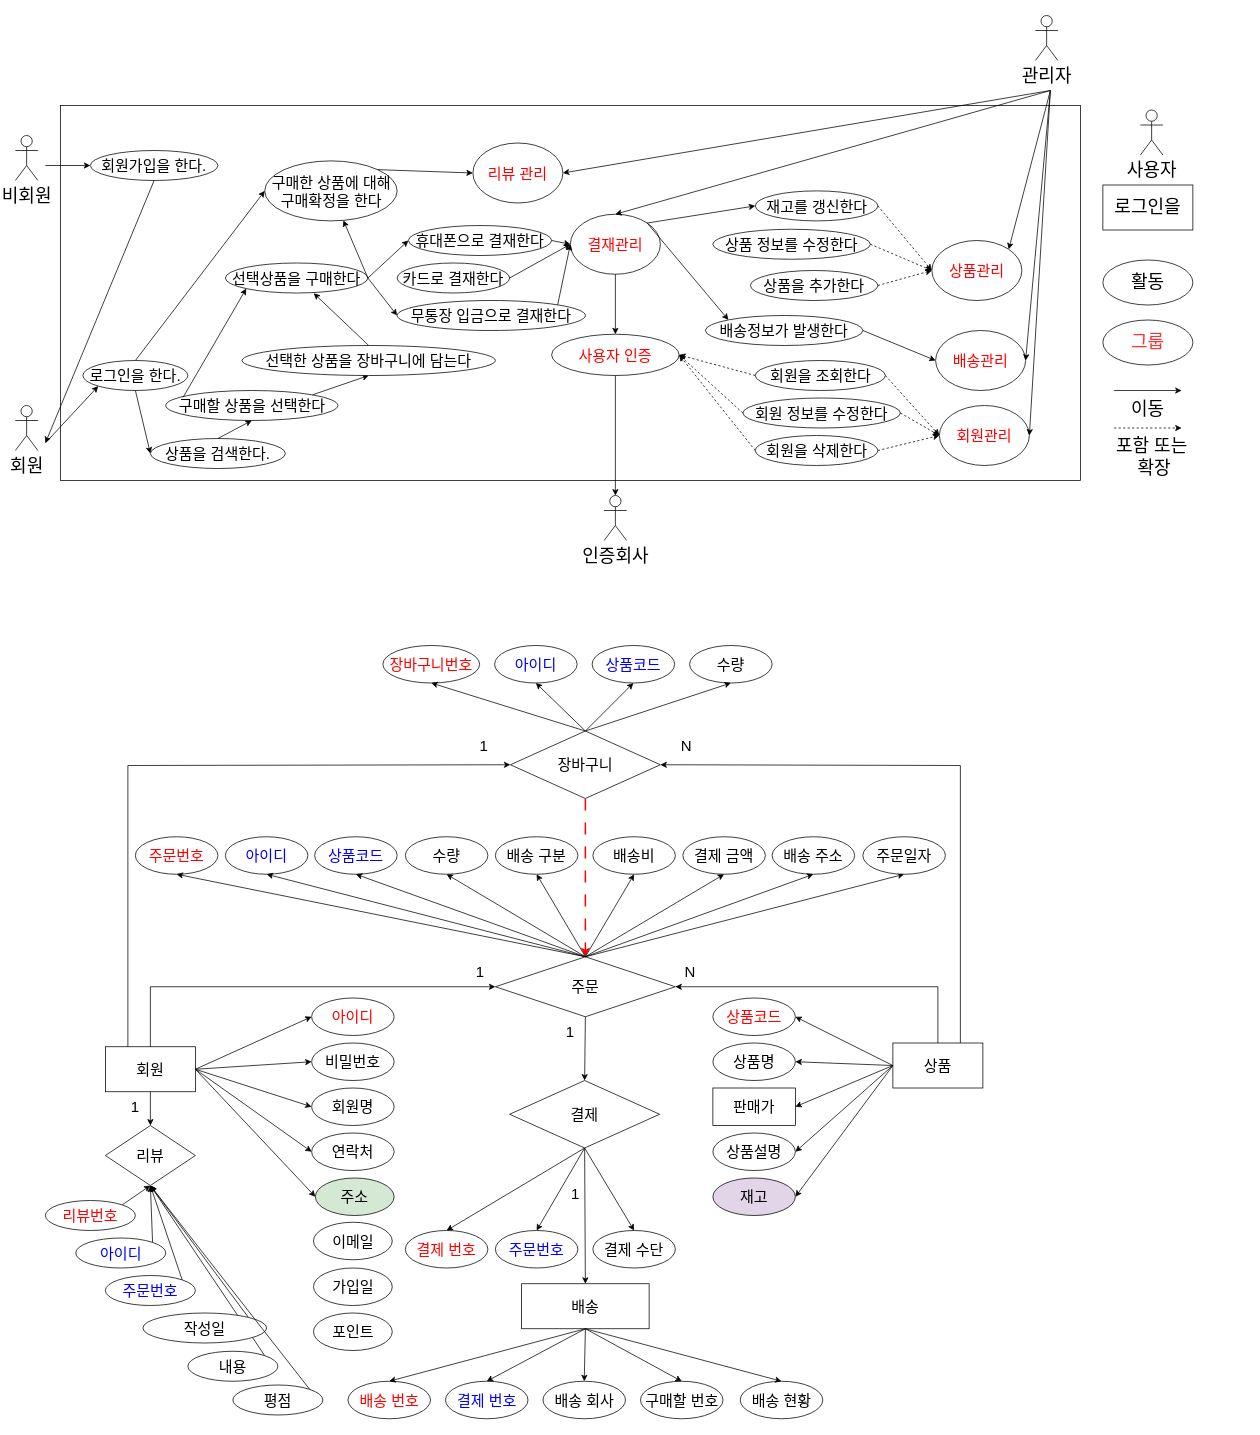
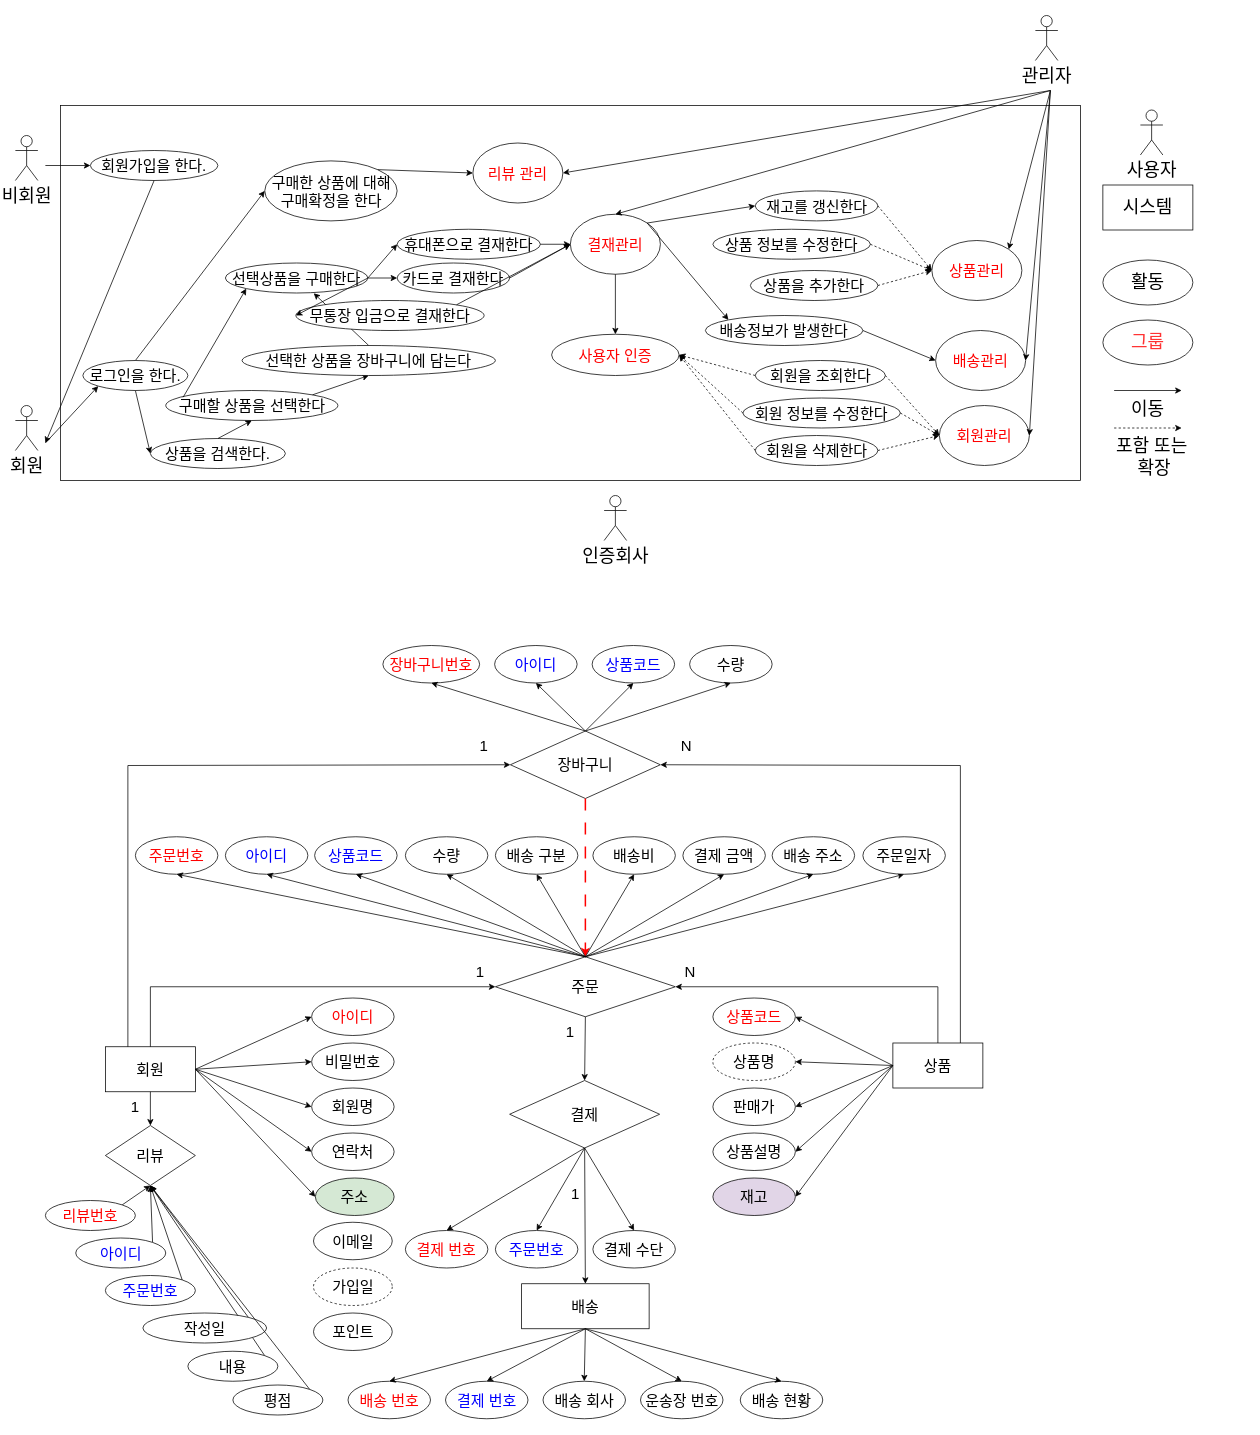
- <mxCell id="92" value="로그인을" style="rounded=0;whiteSpace=wrap;html=1;fontSize=24;" parent="1" vertex="1"><mxGeometry x="1470" y="246" width="120" height="60" as="geometry" /></mxCell>
+ <mxCell id="92" value="시스템" style="rounded=0;whiteSpace=wrap;html=1;fontSize=24;" parent="1" vertex="1"><mxGeometry x="1470" y="246" width="120" height="60" as="geometry" /></mxCell>
- <mxCell id="137" value="휴대폰으로 결재한다" style="ellipse;whiteSpace=wrap;html=1;movable=1;resizable=1;rotatable=1;deletable=1;editable=1;locked=0;connectable=1;fontSize=20;" parent="1" vertex="1"><mxGeometry x="544" y="300" width="191" height="40" as="geometry" /></mxCell>
+ <mxCell id="137" value="휴대폰으로 결재한다" style="ellipse;whiteSpace=wrap;html=1;movable=1;resizable=1;rotatable=1;deletable=1;editable=1;locked=0;connectable=1;fontSize=20;" parent="1" vertex="1"><mxGeometry x="529" y="305" width="191" height="40" as="geometry" /></mxCell>
- <mxCell id="139" value="" style="endArrow=classic;html=1;rounded=0;exitX=1;exitY=0.5;exitDx=0;exitDy=0;fontSize=20;" parent="1" source="11" target="133" edge="1"><mxGeometry width="50" height="50" relative="1" as="geometry"><mxPoint x="890" y="500" as="sourcePoint" /><mxPoint x="940" y="450" as="targetPoint" /></mxGeometry></mxCell>
+ <mxCell id="139" value="" style="endArrow=classic;html=1;rounded=0;exitX=1;exitY=0.5;exitDx=0;exitDy=0;entryX=0;entryY=0.5;entryDx=0;entryDy=0;fontSize=20;" parent="1" source="11" target="72" edge="1"><mxGeometry width="50" height="50" relative="1" as="geometry"><mxPoint x="890" y="500" as="sourcePoint" /><mxPoint x="940" y="450" as="targetPoint" /></mxGeometry></mxCell>
- <mxCell id="144" value="무통장 입금으로 결재한다" style="ellipse;whiteSpace=wrap;html=1;movable=1;resizable=1;rotatable=1;deletable=1;editable=1;locked=0;connectable=1;fontSize=20;" parent="1" vertex="1"><mxGeometry x="529" y="400" width="251" height="40" as="geometry" /></mxCell>
+ <mxCell id="144" value="무통장 입금으로 결재한다" style="ellipse;whiteSpace=wrap;html=1;movable=1;resizable=1;rotatable=1;deletable=1;editable=1;locked=0;connectable=1;fontSize=20;" parent="1" vertex="1"><mxGeometry x="394" y="400" width="251" height="40" as="geometry" /></mxCell>
- <mxCell id="71" value="" style="endArrow=classic;html=1;rounded=0;exitX=0.5;exitY=1;exitDx=0;exitDy=0;entryX=0.5;entryY=0;entryDx=0;entryDy=0;entryPerimeter=0;fontSize=20;" parent="1" source="70" target="69" edge="1"><mxGeometry width="50" height="50" relative="1" as="geometry"><mxPoint x="850" y="680" as="sourcePoint" /><mxPoint y="630" as="targetPoint" x="900" /></mxGeometry></mxCell>
- <mxCell id="34" value="상품명" style="ellipse;whiteSpace=wrap;html=1;movable=1;resizable=1;rotatable=1;deletable=1;editable=1;locked=0;connectable=1;fontSize=20;" parent="1" vertex="1"><mxGeometry x="950" y="1390" width="110" height="50" as="geometry" /></mxCell>
+ <mxCell id="34" value="상품명" style="ellipse;whiteSpace=wrap;html=1;movable=1;resizable=1;rotatable=1;deletable=1;editable=1;locked=0;connectable=1;fontSize=20;dashed=1;" parent="1" vertex="1"><mxGeometry x="950" y="1390" width="110" height="50" as="geometry" /></mxCell>
- <mxCell id="35" value="판매가" style="whiteSpace=wrap;html=1;movable=1;resizable=1;rotatable=1;deletable=1;editable=1;locked=0;connectable=1;fontSize=20;rounded=0;" parent="1" vertex="1"><mxGeometry x="950" y="1450" width="110" height="50" as="geometry" /></mxCell>
+ <mxCell id="35" value="판매가" style="ellipse;whiteSpace=wrap;html=1;movable=1;resizable=1;rotatable=1;deletable=1;editable=1;locked=0;connectable=1;fontSize=20;" parent="1" vertex="1"><mxGeometry x="950" y="1450" width="110" height="50" as="geometry" /></mxCell>
- <mxCell id="167" value="가입일" style="ellipse;whiteSpace=wrap;html=1;movable=1;resizable=1;rotatable=1;deletable=1;editable=1;locked=0;connectable=1;fontSize=20;" vertex="1" parent="1"><mxGeometry x="417.5" y="1690" width="105" height="50" as="geometry" /></mxCell>
+ <mxCell id="167" value="가입일" style="ellipse;whiteSpace=wrap;html=1;movable=1;resizable=1;rotatable=1;deletable=1;editable=1;locked=0;connectable=1;fontSize=20;dashed=1;" vertex="1" parent="1"><mxGeometry x="417.5" y="1690" width="105" height="50" as="geometry" /></mxCell>
- <mxCell id="103" value="구매할 번호" style="ellipse;whiteSpace=wrap;html=1;movable=1;resizable=1;rotatable=1;deletable=1;editable=1;locked=0;connectable=1;fontSize=20;" parent="1" vertex="1"><mxGeometry x="853.5" y="1841" width="110" height="50" as="geometry" /></mxCell>
+ <mxCell id="103" value="운송장 번호" style="ellipse;whiteSpace=wrap;html=1;movable=1;resizable=1;rotatable=1;deletable=1;editable=1;locked=0;connectable=1;fontSize=20;" parent="1" vertex="1"><mxGeometry x="853.5" y="1841" width="110" height="50" as="geometry" /></mxCell>
